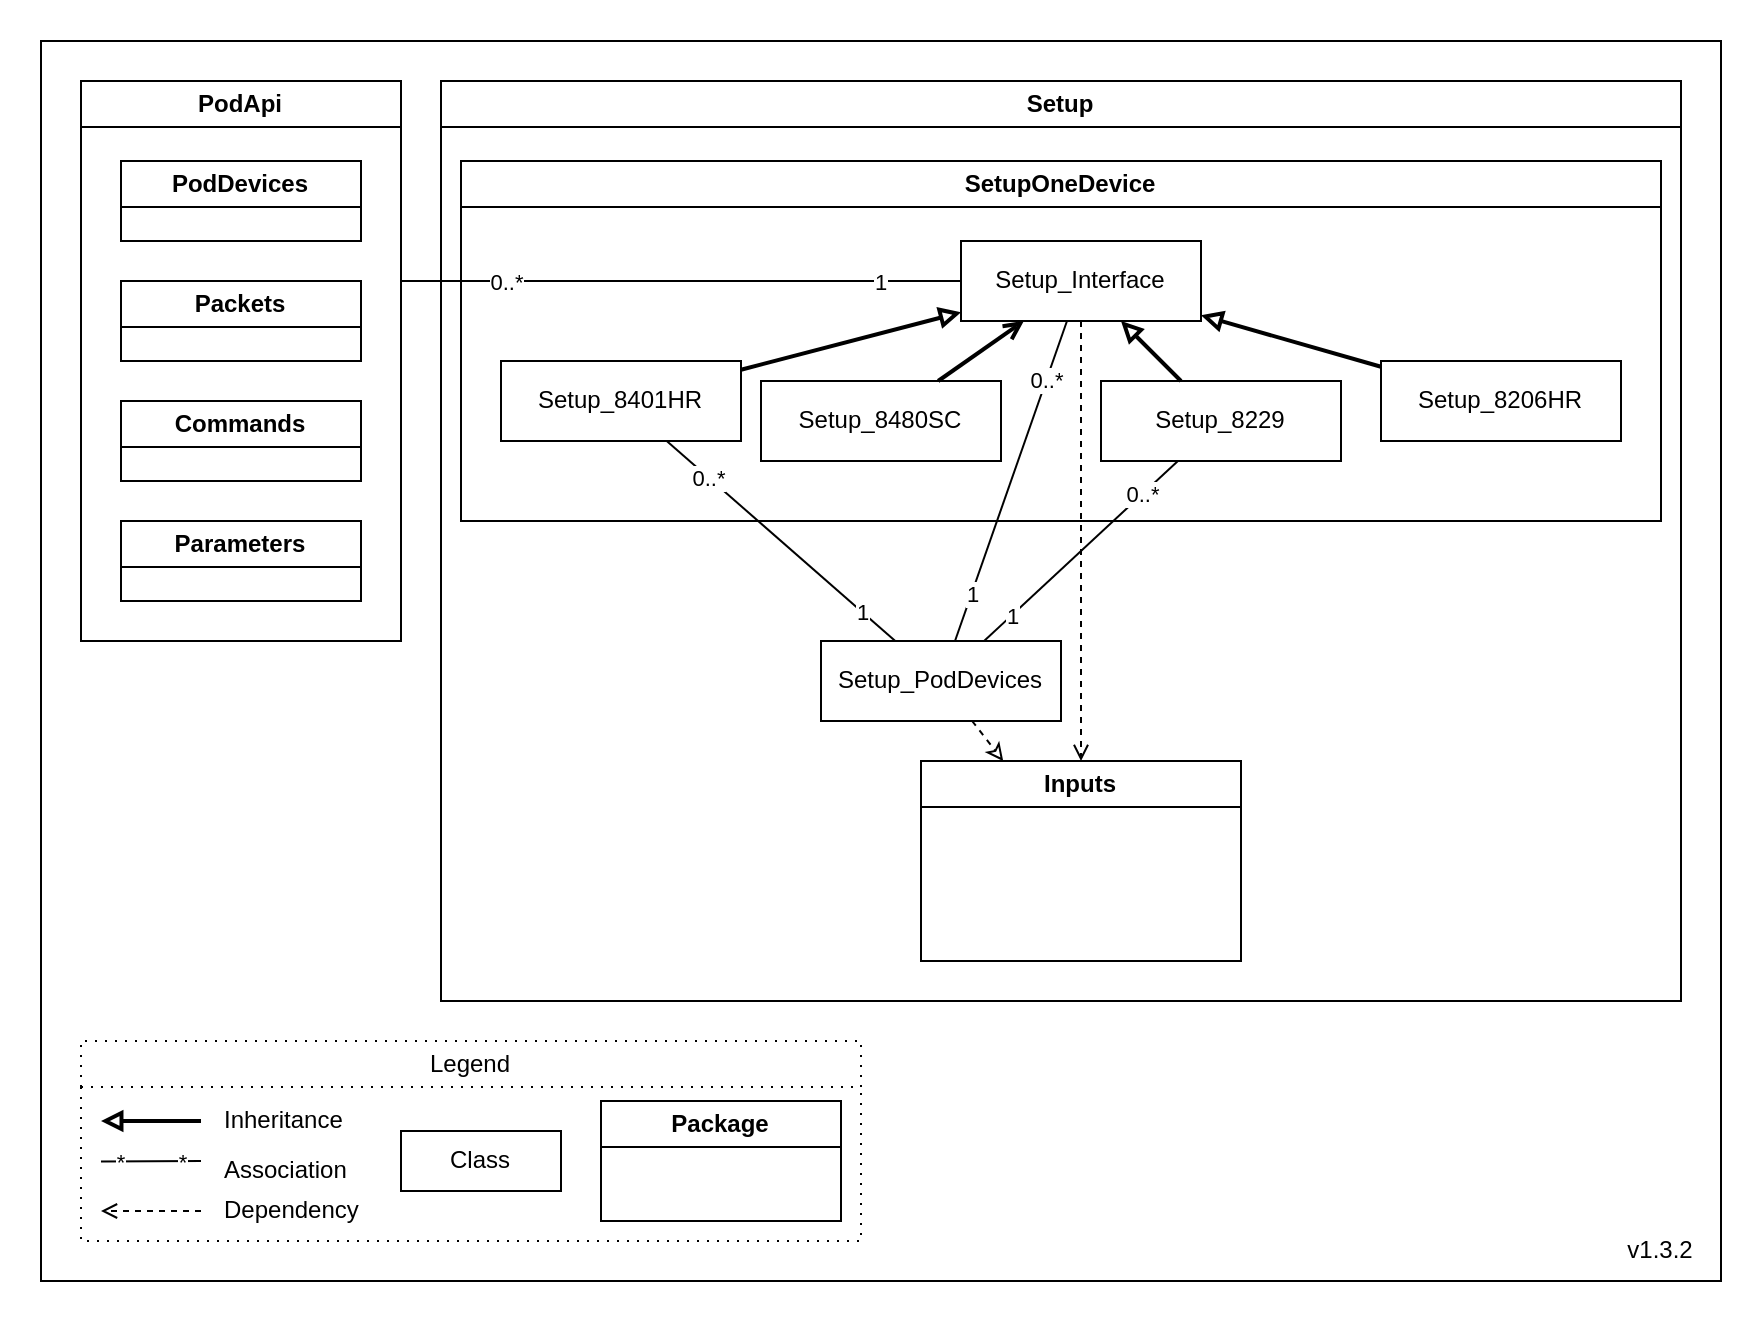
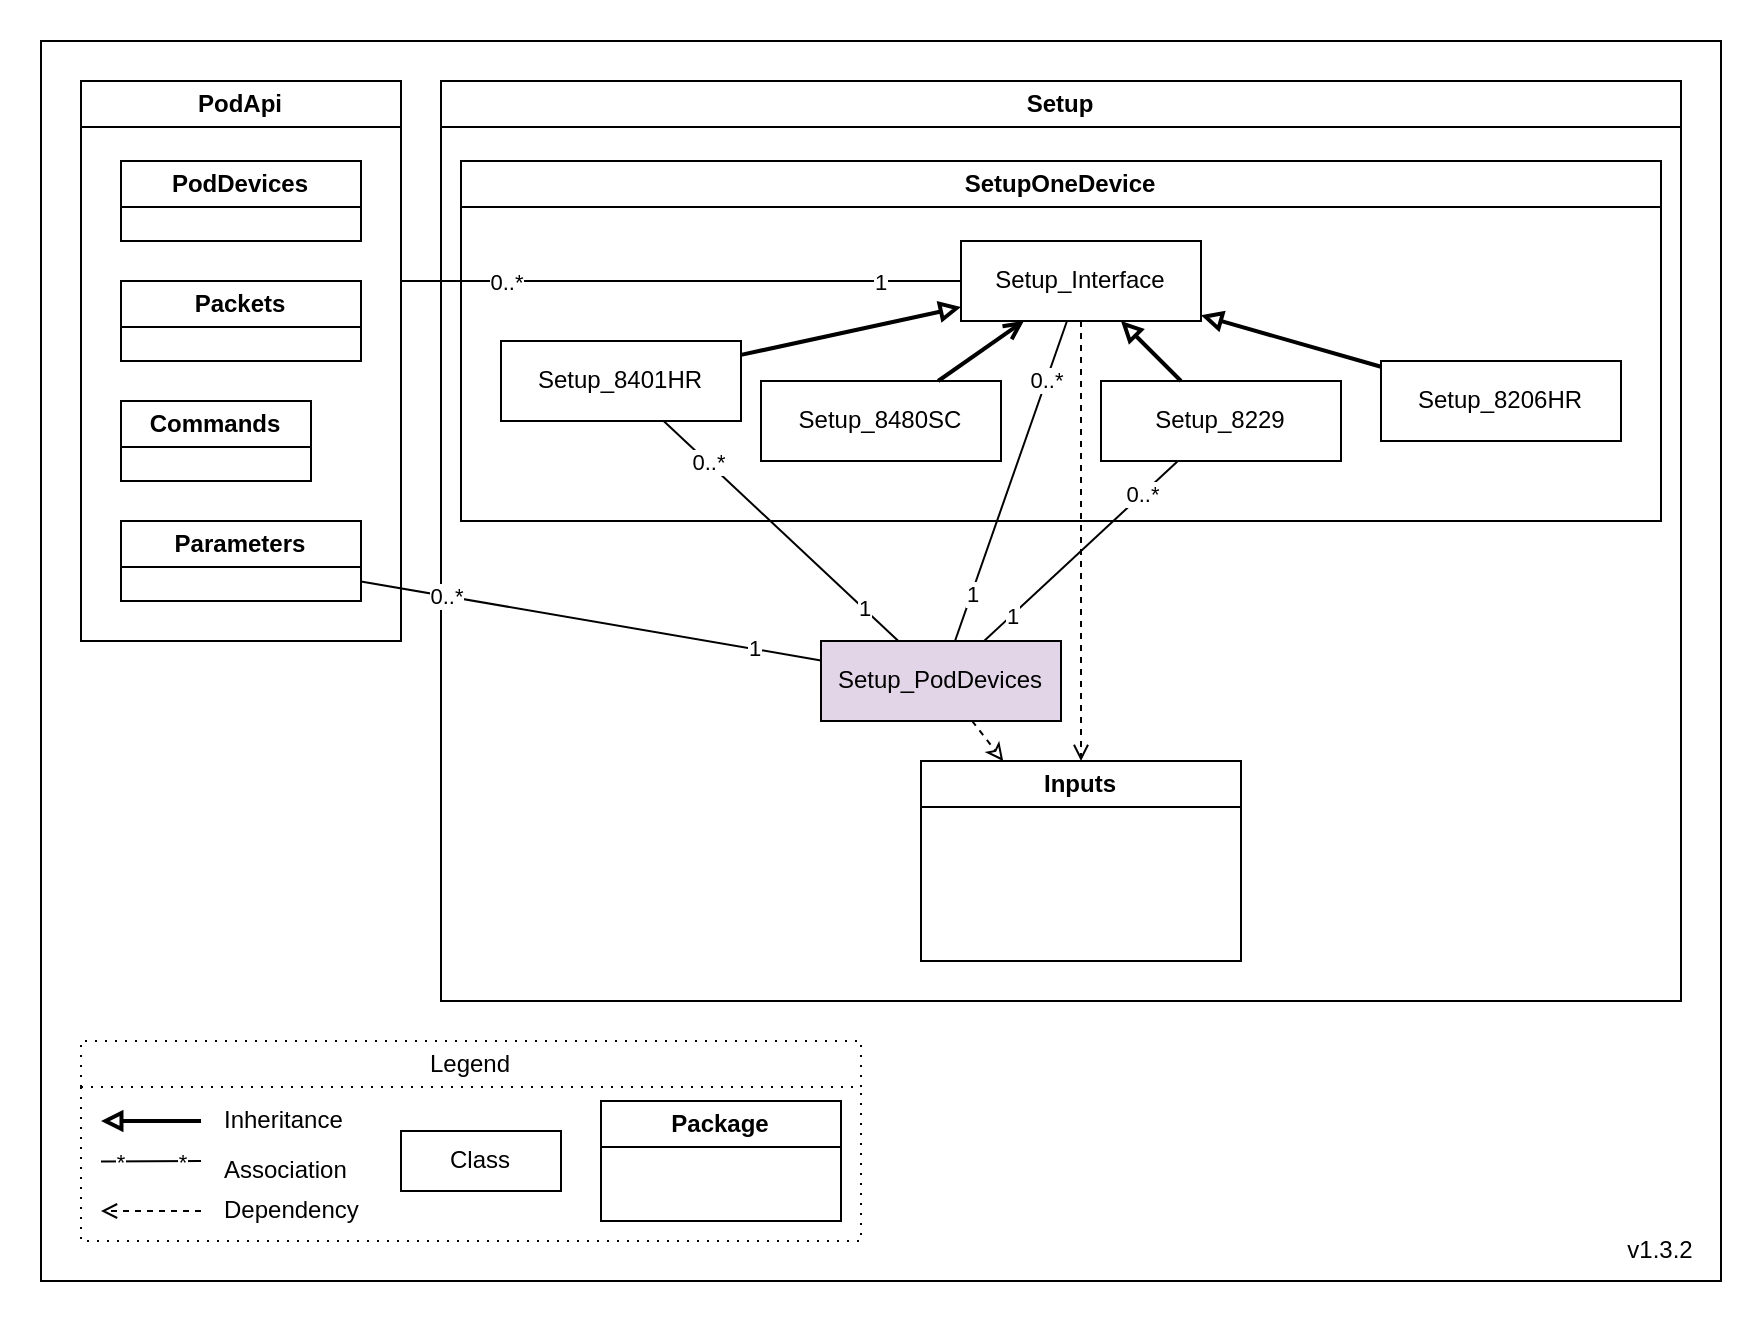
- <mxCell id="17" value="Setup_8401HR" style="rounded=0;whiteSpace=wrap;html=1;fontStyle=0" parent="16" vertex="1"><mxGeometry x="20" y="100" width="120" height="40" as="geometry" /></mxCell>
+ <mxCell id="17" value="Setup_8401HR" style="rounded=0;whiteSpace=wrap;html=1;fontStyle=0" parent="16" vertex="1"><mxGeometry x="20" y="90" width="120" height="40" as="geometry" /></mxCell>
- <mxCell id="42" value="Commands" style="swimlane;whiteSpace=wrap;html=1;" parent="39" vertex="1"><mxGeometry x="20" y="160" width="120" height="40" as="geometry"><mxRectangle x="20" y="160" width="90" height="30" as="alternateBounds" /></mxGeometry></mxCell>
+ <mxCell id="42" value="Commands" style="swimlane;whiteSpace=wrap;html=1;" parent="39" vertex="1"><mxGeometry x="20" y="160" width="95" height="40" as="geometry"><mxRectangle x="20" y="160" width="90" height="30" as="alternateBounds" /></mxGeometry></mxCell>
+ <mxCell id="47" value="" style="endArrow=none;html=1;endFill=0;fontStyle=0" parent="1" source="26" target="43" edge="1"><mxGeometry width="50" height="50" relative="1" as="geometry"><mxPoint x="332" y="180" as="sourcePoint" /><mxPoint x="230" y="292" as="targetPoint" /></mxGeometry></mxCell>
+ <mxCell id="48" value="0..*" style="edgeLabel;html=1;align=center;verticalAlign=middle;resizable=0;points=[];fontStyle=0" parent="47" vertex="1" connectable="0"><mxGeometry x="0.627" relative="1" as="geometry"><mxPoint as="offset" /></mxGeometry></mxCell>
+ <mxCell id="49" value="1" style="edgeLabel;html=1;align=center;verticalAlign=middle;resizable=0;points=[];fontStyle=0" parent="47" vertex="1" connectable="0"><mxGeometry x="-0.706" relative="1" as="geometry"><mxPoint as="offset" /></mxGeometry></mxCell>
- <mxCell id="26" value="Setup_PodDevices" style="rounded=0;whiteSpace=wrap;html=1;fontStyle=0" parent="15" vertex="1"><mxGeometry x="190" y="280" width="120" height="40" as="geometry" /></mxCell>
+ <mxCell id="26" value="Setup_PodDevices" style="rounded=0;whiteSpace=wrap;html=1;fontStyle=0;fillColor=#e1d5e7;" parent="15" vertex="1"><mxGeometry x="190" y="280" width="120" height="40" as="geometry" /></mxCell>
